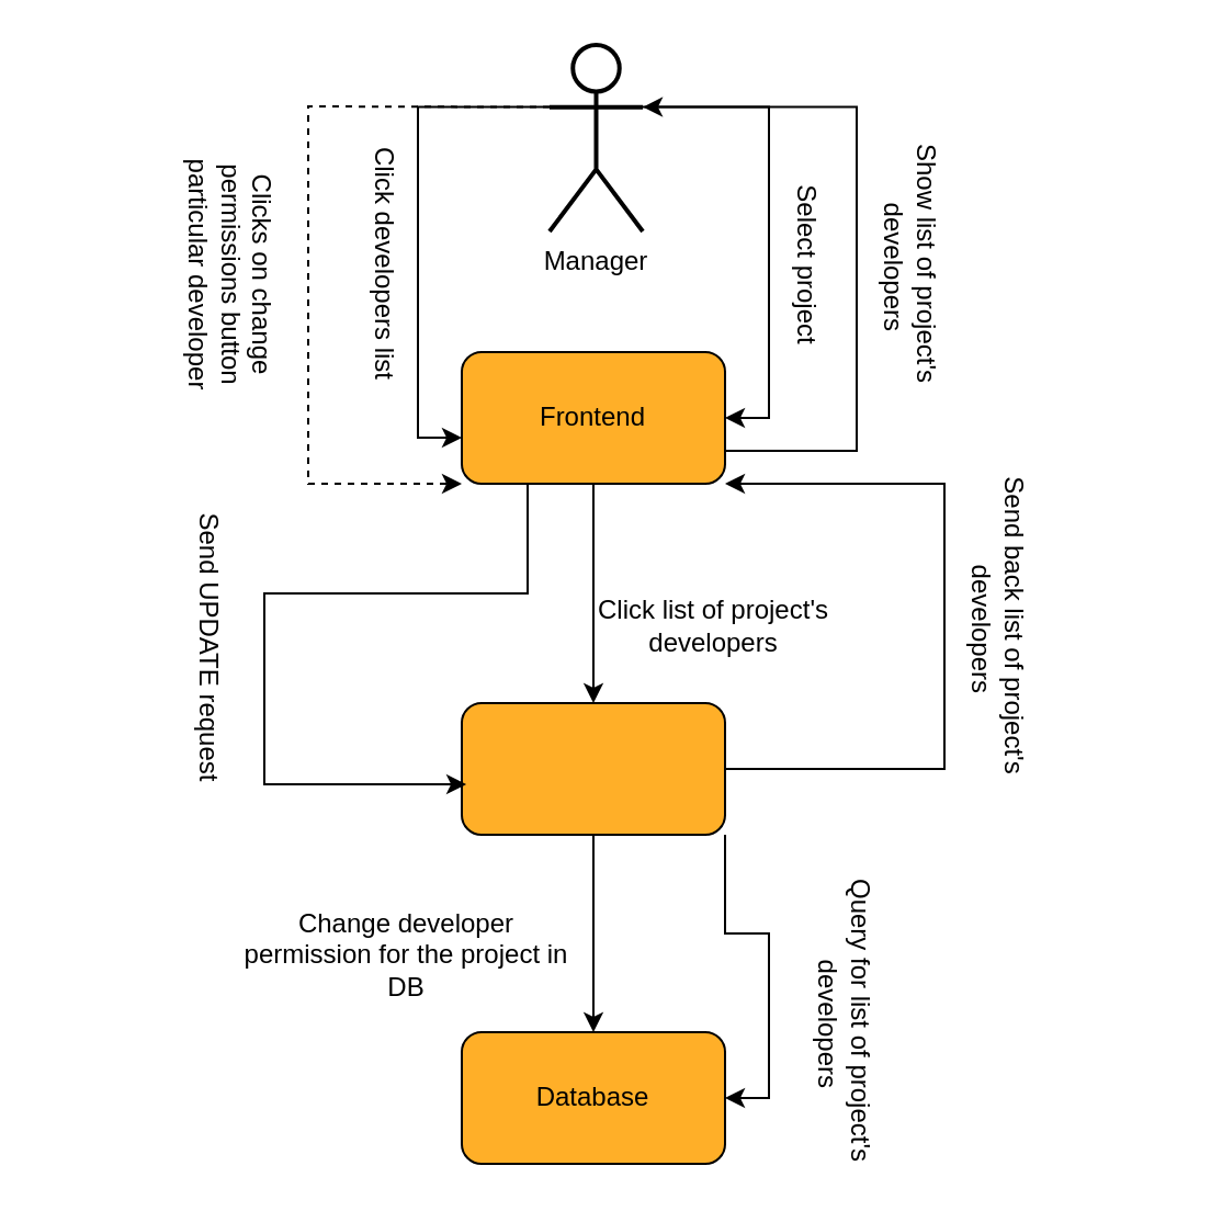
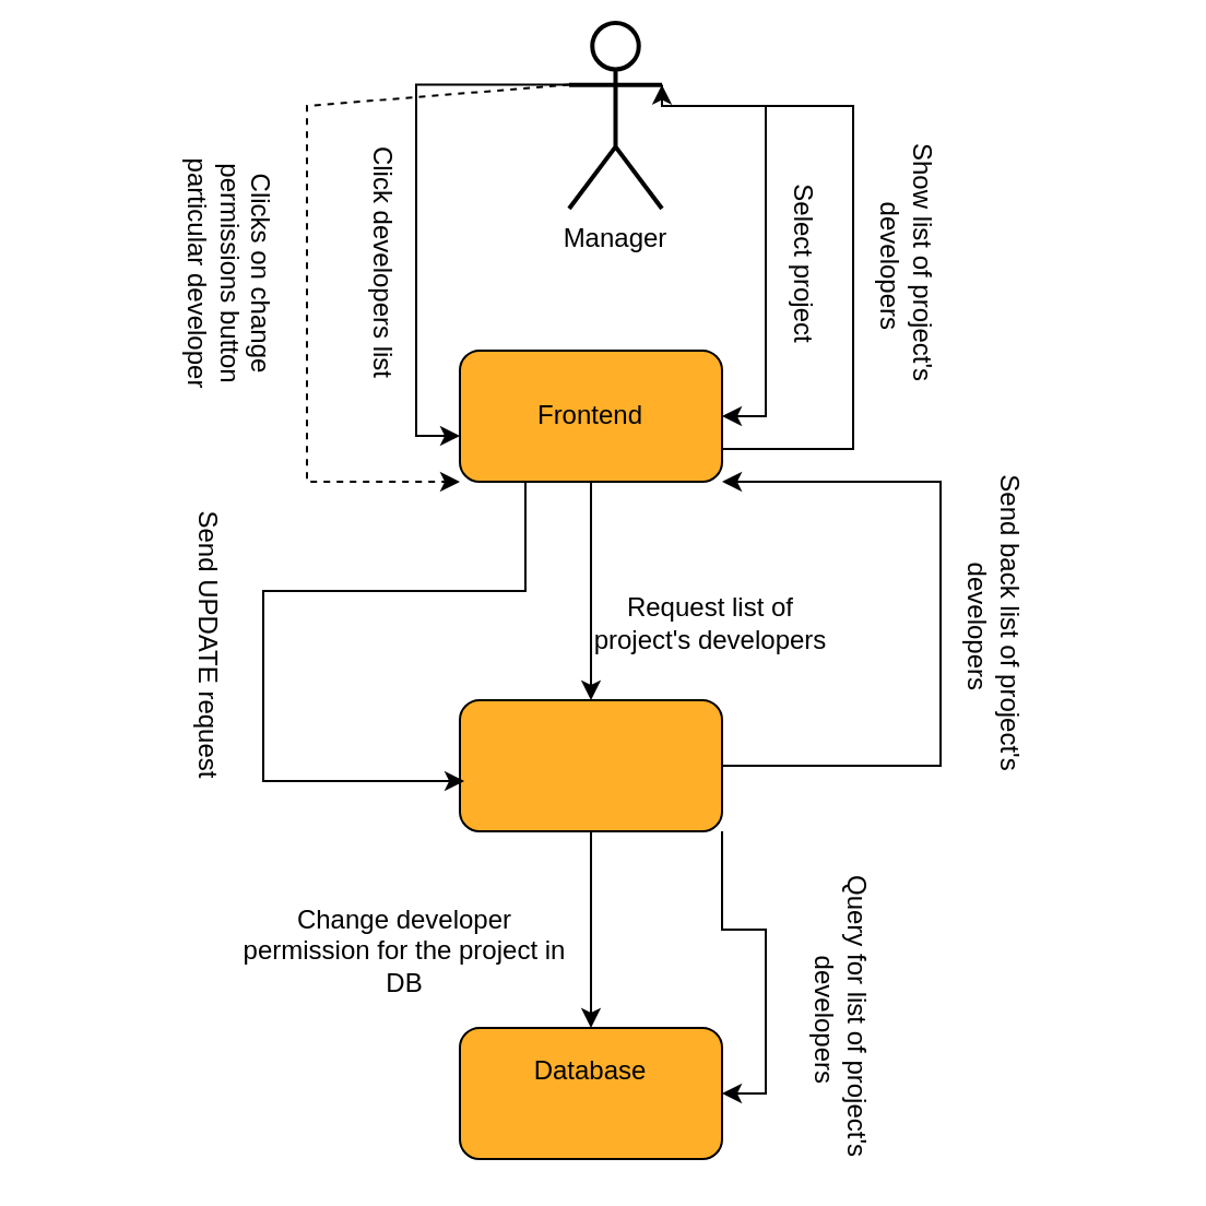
- <mxCell id="16" value="Manager" style="shape=umlActor;verticalLabelPosition=bottom;verticalAlign=top;html=1;outlineConnect=0;rounded=1;strokeWidth=2;fontSize=12;" vertex="1" parent="1"><mxGeometry x="250" y="20" width="42.5" height="85" as="geometry" /></mxCell>
+ <mxCell id="16" value="Manager" style="shape=umlActor;verticalLabelPosition=bottom;verticalAlign=top;html=1;outlineConnect=0;rounded=1;strokeWidth=2;fontSize=12;" vertex="1" parent="1"><mxGeometry x="260" y="10" width="42.5" height="85" as="geometry" /></mxCell>
- <mxCell id="3" value="Click list of project's developers" style="text;html=1;strokeColor=none;fillColor=none;align=center;verticalAlign=middle;whiteSpace=wrap;rounded=0;" parent="1" vertex="1"><mxGeometry x="270" y="270" width="110" height="30" as="geometry" /></mxCell>
+ <mxCell id="3" value="Request list of project's developers" style="text;html=1;strokeColor=none;fillColor=none;align=center;verticalAlign=middle;whiteSpace=wrap;rounded=0;" parent="1" vertex="1"><mxGeometry x="270" y="270" width="110" height="30" as="geometry" /></mxCell>
- <mxCell id="19" value="&lt;font style=&quot;font-size: 12px&quot;&gt;Database&lt;/font&gt;" style="text;html=1;strokeColor=none;fillColor=none;align=center;verticalAlign=middle;whiteSpace=wrap;rounded=0;fontSize=12;" vertex="1" parent="17"><mxGeometry x="30" y="15" width="60" height="30" as="geometry" /></mxCell>
+ <mxCell id="19" value="&lt;font style=&quot;font-size: 12px&quot;&gt;Database&lt;/font&gt;" style="text;html=1;strokeColor=none;fillColor=none;align=center;verticalAlign=middle;whiteSpace=wrap;rounded=0;fontSize=12;" vertex="1" parent="17"><mxGeometry x="30" y="5" width="60" height="30" as="geometry" /></mxCell>
